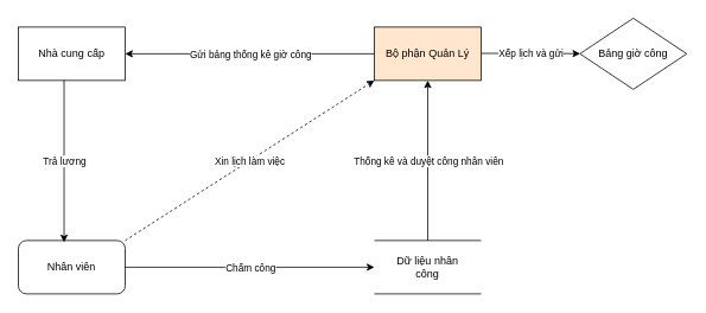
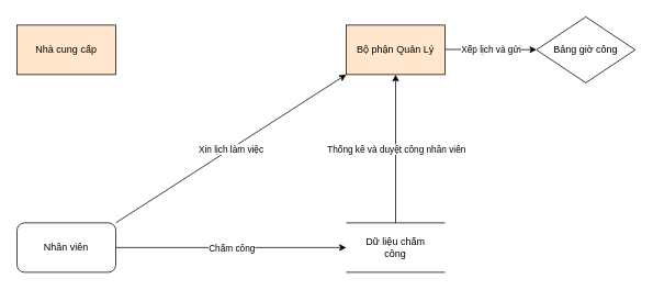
- <mxCell id="3" value="Nhà cung cấp" style="rounded=0;whiteSpace=wrap;html=1;" vertex="1" parent="1"><mxGeometry x="20" y="30" width="120" height="60" as="geometry" /></mxCell>
+ <mxCell id="3" value="Nhà cung cấp" style="rounded=0;whiteSpace=wrap;html=1;fillColor=#ffe6cc;" vertex="1" parent="1"><mxGeometry x="20" y="30" width="120" height="60" as="geometry" /></mxCell>
- <mxCell id="5" value="" style="endArrow=classic;html=1;rounded=0;exitX=0;exitY=0.5;exitDx=0;exitDy=0;entryX=1;entryY=0.5;entryDx=0;entryDy=0;" edge="1" parent="1" source="2" target="3"><mxGeometry relative="1" as="geometry"><mxPoint x="140" y="50" as="sourcePoint" /><mxPoint x="150" y="60" as="targetPoint" /><Array as="points" /></mxGeometry></mxCell>
- <mxCell id="6" value="Gửi bảng thống kê giờ công" style="edgeLabel;resizable=0;html=1;align=center;verticalAlign=middle;" connectable="0" vertex="1" parent="5"><mxGeometry relative="1" as="geometry" /></mxCell>
- <mxCell id="16" value="" style="endArrow=classic;html=1;rounded=0;entryX=0;entryY=1;entryDx=0;entryDy=0;exitX=1;exitY=0;exitDx=0;exitDy=0;dashed=1;" edge="1" parent="1" source="4" target="2"><mxGeometry relative="1" as="geometry"><mxPoint x="131" y="267" as="sourcePoint" /><mxPoint x="231" y="227" as="targetPoint" /></mxGeometry></mxCell>
+ <mxCell id="16" value="" style="endArrow=classic;html=1;rounded=0;entryX=0;entryY=1;entryDx=0;entryDy=0;exitX=1;exitY=0;exitDx=0;exitDy=0;" edge="1" parent="1" source="4" target="2"><mxGeometry relative="1" as="geometry"><mxPoint x="131" y="267" as="sourcePoint" /><mxPoint x="231" y="227" as="targetPoint" /></mxGeometry></mxCell>
- <mxCell id="14" value="" style="endArrow=classic;html=1;rounded=0;entryX=0.428;entryY=0.033;entryDx=0;entryDy=0;entryPerimeter=0;exitX=0.428;exitY=0.993;exitDx=0;exitDy=0;exitPerimeter=0;" edge="1" parent="1" source="3" target="4"><mxGeometry relative="1" as="geometry"><mxPoint x="71" y="97" as="sourcePoint" /><mxPoint x="140" y="167" as="targetPoint" /></mxGeometry></mxCell>
- <mxCell id="15" value="Trả lương" style="edgeLabel;resizable=0;html=1;align=center;verticalAlign=middle;" connectable="0" vertex="1" parent="14"><mxGeometry relative="1" as="geometry" /></mxCell>
- <mxCell id="9" value="Dữ liệu nhân công" style="text;html=1;strokeColor=none;fillColor=none;align=center;verticalAlign=middle;whiteSpace=wrap;rounded=0;" vertex="1" parent="1"><mxGeometry x="430" y="285" width="100" height="30" as="geometry" /></mxCell>
+ <mxCell id="9" value="Dữ liệu chấm công" style="text;html=1;strokeColor=none;fillColor=none;align=center;verticalAlign=middle;whiteSpace=wrap;rounded=0;" vertex="1" parent="1"><mxGeometry x="430" y="285" width="100" height="30" as="geometry" /></mxCell>
